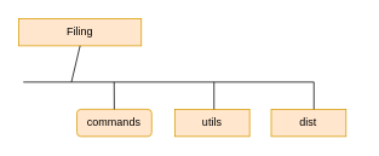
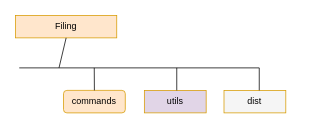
- <mxCell id="5" value="utils" style="rounded=0;whiteSpace=wrap;html=1;fillColor=#ffe6cc;strokeColor=#d79b00;" vertex="1" parent="3"><mxGeometry x="106.797" width="82.405" height="30" as="geometry" /></mxCell>
+ <mxCell id="5" value="utils" style="rounded=0;whiteSpace=wrap;html=1;fillColor=#e1d5e7;strokeColor=#d79b00;" vertex="1" parent="3"><mxGeometry x="106.797" width="82.405" height="30" as="geometry" /></mxCell>
- <mxCell id="6" value="dist" style="rounded=0;whiteSpace=wrap;html=1;fillColor=#ffe6cc;strokeColor=#d79b00;" vertex="1" parent="3"><mxGeometry x="213.005" width="82.405" height="30" as="geometry" /></mxCell>
+ <mxCell id="6" value="dist" style="rounded=0;whiteSpace=wrap;html=1;fillColor=#f5f5f5;strokeColor=#d79b00;" vertex="1" parent="3"><mxGeometry x="213.005" width="82.405" height="30" as="geometry" /></mxCell>
